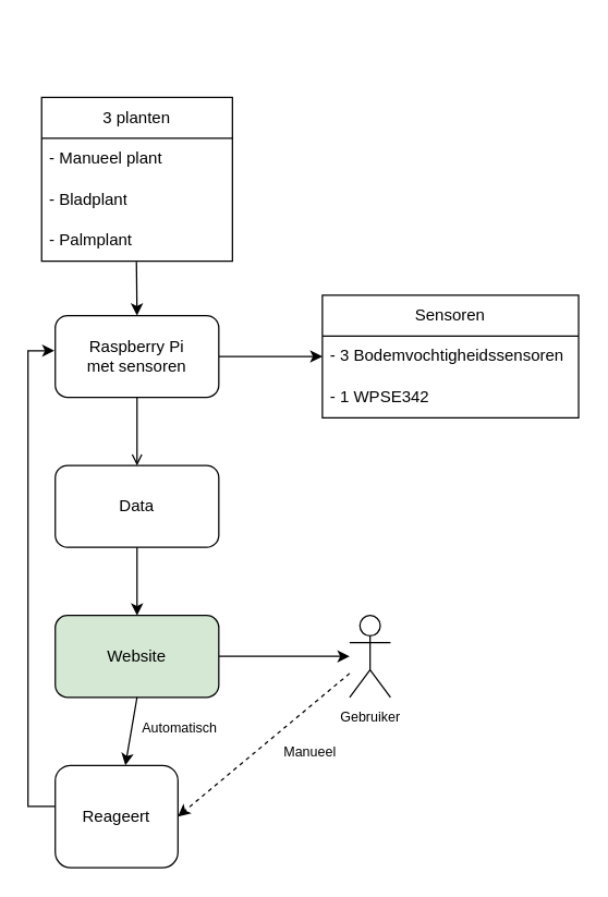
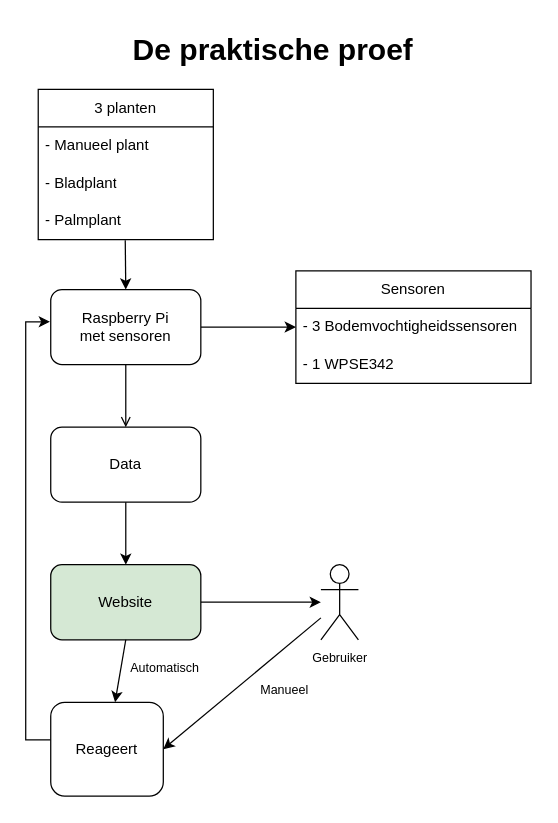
+ <mxCell id="6" value="&lt;h1&gt;De praktische proef&lt;/h1&gt;" style="text;html=1;strokeColor=none;fillColor=none;spacing=5;spacingTop=-20;whiteSpace=wrap;overflow=hidden;rounded=0;align=center;" vertex="1" parent="1"><mxGeometry x="98" y="20" width="240" height="40" as="geometry" /></mxCell>
- <mxCell id="22" value="" style="endArrow=classic;html=1;rounded=0;fontSize=12;entryX=1;entryY=0.5;entryDx=0;entryDy=0;dashed=1;" edge="1" parent="1" source="15" target="20"><mxGeometry width="50" height="50" relative="1" as="geometry"><mxPoint x="226" y="531" as="sourcePoint" /><mxPoint x="286" y="581" as="targetPoint" /></mxGeometry></mxCell>
+ <mxCell id="22" value="" style="endArrow=classic;html=1;rounded=0;fontSize=12;entryX=1;entryY=0.5;entryDx=0;entryDy=0;" edge="1" parent="1" source="15" target="20"><mxGeometry width="50" height="50" relative="1" as="geometry"><mxPoint x="226" y="531" as="sourcePoint" /><mxPoint x="286" y="581" as="targetPoint" /></mxGeometry></mxCell>
